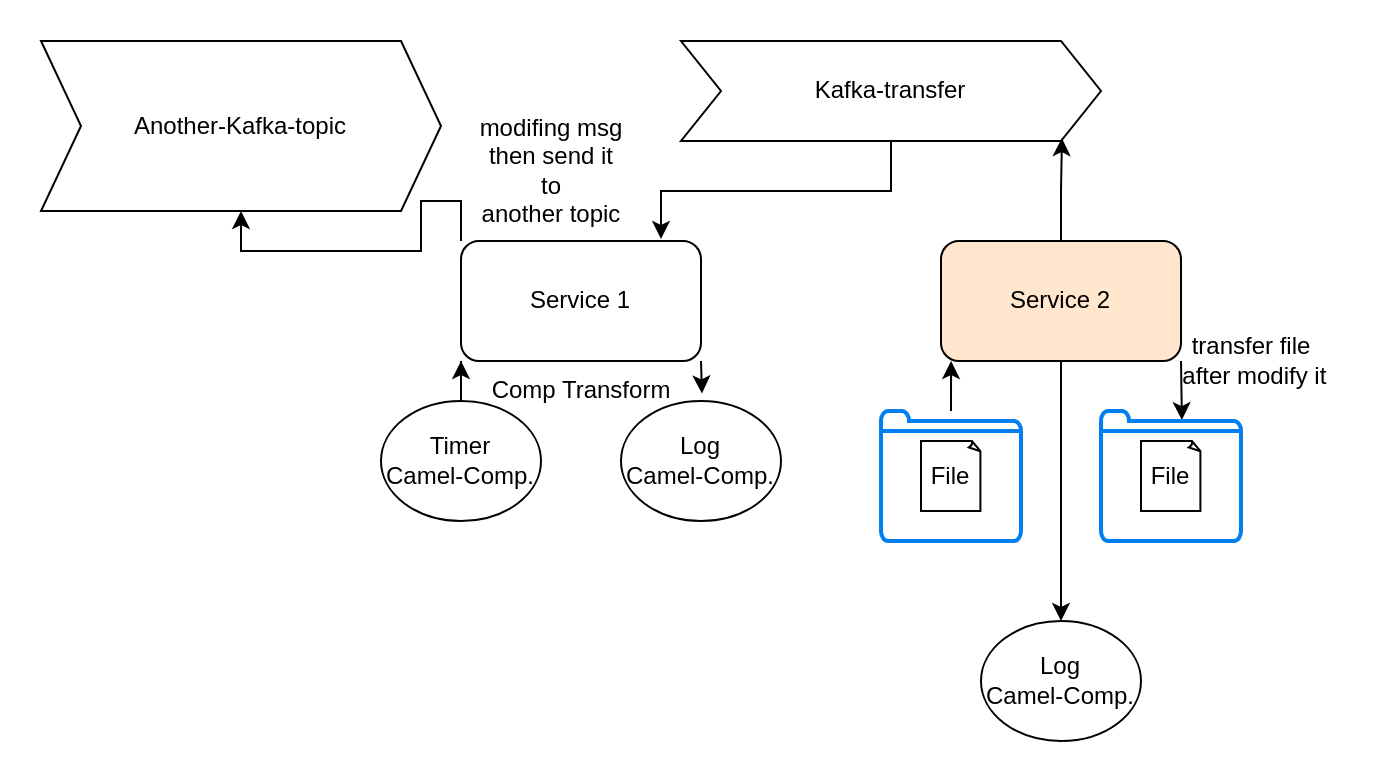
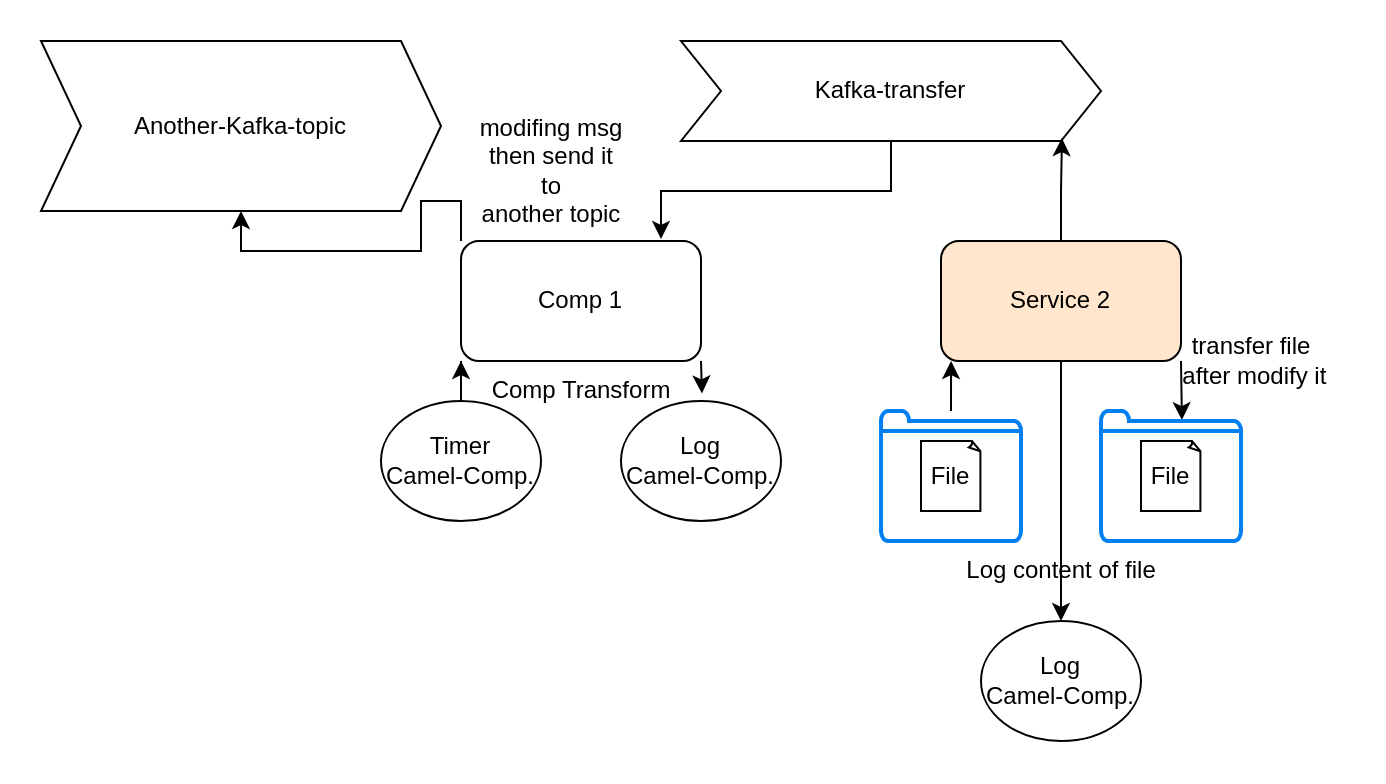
- <mxCell id="6" value="Service 1" style="rounded=1;whiteSpace=wrap;html=1;" vertex="1" parent="1"><mxGeometry x="230" y="120" width="120" height="60" as="geometry" /></mxCell>
+ <mxCell id="6" value="Comp 1" style="rounded=1;whiteSpace=wrap;html=1;" vertex="1" parent="1"><mxGeometry x="230" y="120" width="120" height="60" as="geometry" /></mxCell>
+ <mxCell id="22" value="Log content of file" style="text;html=1;align=center;verticalAlign=middle;resizable=0;points=[];autosize=1;strokeColor=none;fillColor=none;" vertex="1" parent="1"><mxGeometry x="470" y="270" width="120" height="30" as="geometry" /></mxCell>
